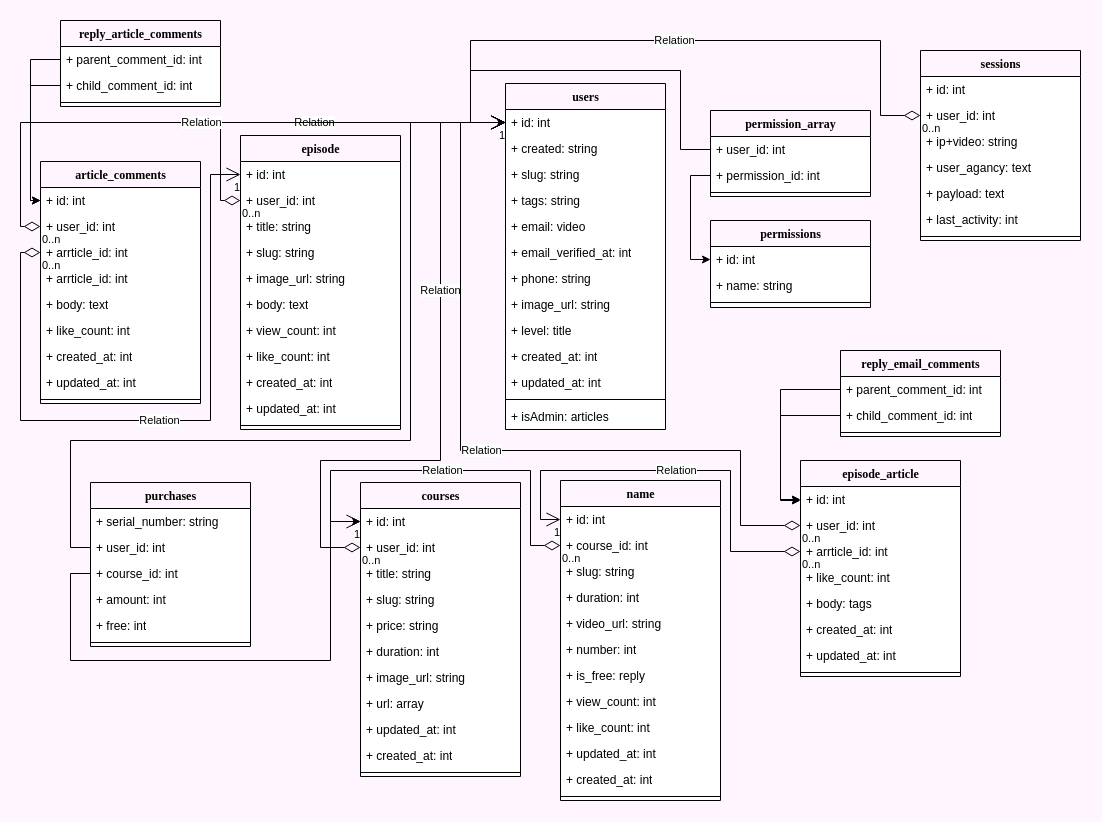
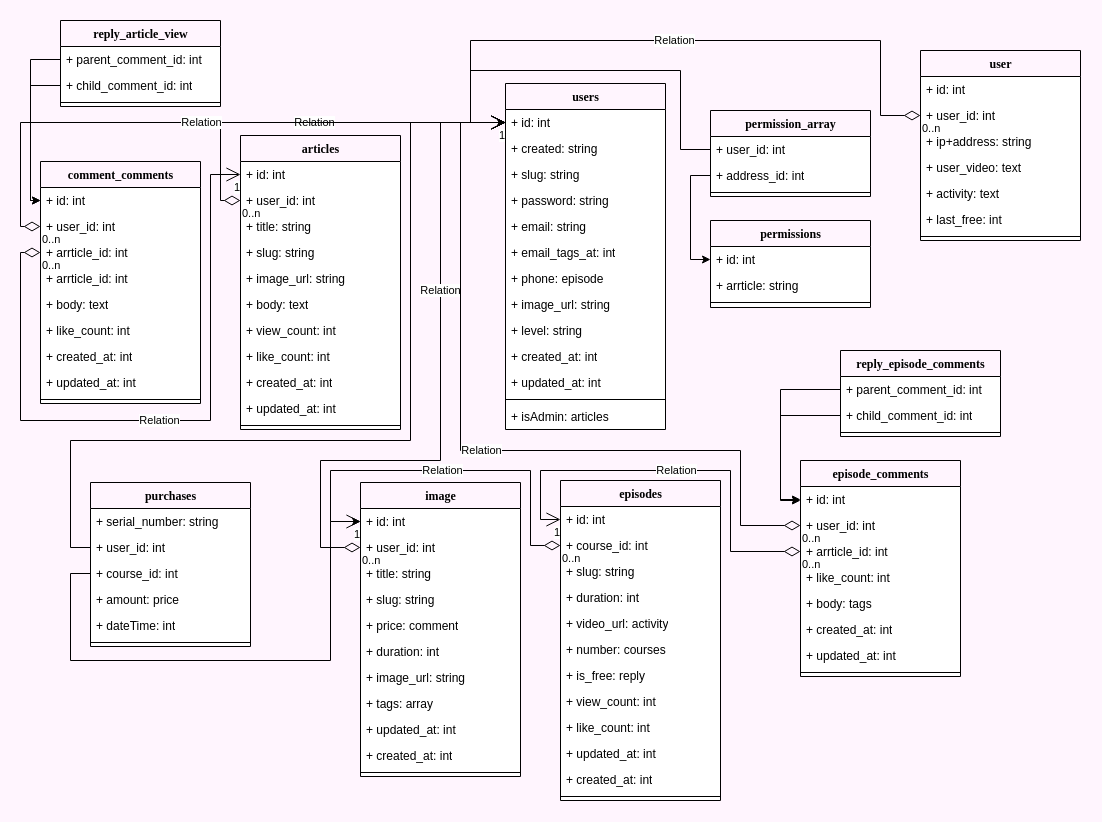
- <mxCell id="129" value="reply_article_comments" style="swimlane;html=1;fontStyle=1;align=center;verticalAlign=top;childLayout=stackLayout;horizontal=1;startSize=26;horizontalStack=0;resizeParent=1;resizeLast=0;collapsible=1;marginBottom=0;swimlaneFillColor=#ffffff;rounded=0;shadow=0;comic=0;labelBackgroundColor=none;strokeWidth=1;fillColor=none;fontFamily=Verdana;fontSize=12" vertex="1" parent="1"><mxGeometry x="60" y="20" width="160" height="86" as="geometry" /></mxCell>
+ <mxCell id="129" value="reply_article_view" style="swimlane;html=1;fontStyle=1;align=center;verticalAlign=top;childLayout=stackLayout;horizontal=1;startSize=26;horizontalStack=0;resizeParent=1;resizeLast=0;collapsible=1;marginBottom=0;swimlaneFillColor=#ffffff;rounded=0;shadow=0;comic=0;labelBackgroundColor=none;strokeWidth=1;fillColor=none;fontFamily=Verdana;fontSize=12" vertex="1" parent="1"><mxGeometry x="60" y="20" width="160" height="86" as="geometry" /></mxCell>
- <mxCell id="64" value="sessions" style="swimlane;html=1;fontStyle=1;align=center;verticalAlign=top;childLayout=stackLayout;horizontal=1;startSize=26;horizontalStack=0;resizeParent=1;resizeLast=0;collapsible=1;marginBottom=0;swimlaneFillColor=#ffffff;rounded=0;shadow=0;comic=0;labelBackgroundColor=none;strokeWidth=1;fillColor=none;fontFamily=Verdana;fontSize=12" parent="1" vertex="1"><mxGeometry x="920" y="50" width="160" height="190" as="geometry" /></mxCell>
+ <mxCell id="64" value="user" style="swimlane;html=1;fontStyle=1;align=center;verticalAlign=top;childLayout=stackLayout;horizontal=1;startSize=26;horizontalStack=0;resizeParent=1;resizeLast=0;collapsible=1;marginBottom=0;swimlaneFillColor=#ffffff;rounded=0;shadow=0;comic=0;labelBackgroundColor=none;strokeWidth=1;fillColor=none;fontFamily=Verdana;fontSize=12" parent="1" vertex="1"><mxGeometry x="920" y="50" width="160" height="190" as="geometry" /></mxCell>
- <mxCell id="67" value="+ ip+video: string" style="text;html=1;strokeColor=none;fillColor=none;align=left;verticalAlign=top;spacingLeft=4;spacingRight=4;whiteSpace=wrap;overflow=hidden;rotatable=0;points=[[0,0.5],[1,0.5]];portConstraint=eastwest;" parent="64" vertex="1"><mxGeometry y="78" width="160" height="26" as="geometry" /></mxCell>
+ <mxCell id="67" value="+ ip+address: string" style="text;html=1;strokeColor=none;fillColor=none;align=left;verticalAlign=top;spacingLeft=4;spacingRight=4;whiteSpace=wrap;overflow=hidden;rotatable=0;points=[[0,0.5],[1,0.5]];portConstraint=eastwest;" parent="64" vertex="1"><mxGeometry y="78" width="160" height="26" as="geometry" /></mxCell>
- <mxCell id="2" value="episode" style="swimlane;html=1;fontStyle=1;align=center;verticalAlign=top;childLayout=stackLayout;horizontal=1;startSize=26;horizontalStack=0;resizeParent=1;resizeLast=0;collapsible=1;marginBottom=0;swimlaneFillColor=#ffffff;rounded=0;shadow=0;comic=0;labelBackgroundColor=none;strokeWidth=1;fillColor=none;fontFamily=Verdana;fontSize=12" parent="1" vertex="1"><mxGeometry x="240" y="135" width="160" height="294" as="geometry" /></mxCell>
+ <mxCell id="2" value="articles" style="swimlane;html=1;fontStyle=1;align=center;verticalAlign=top;childLayout=stackLayout;horizontal=1;startSize=26;horizontalStack=0;resizeParent=1;resizeLast=0;collapsible=1;marginBottom=0;swimlaneFillColor=#ffffff;rounded=0;shadow=0;comic=0;labelBackgroundColor=none;strokeWidth=1;fillColor=none;fontFamily=Verdana;fontSize=12" parent="1" vertex="1"><mxGeometry x="240" y="135" width="160" height="294" as="geometry" /></mxCell>
- <mxCell id="68" value="+ user_agancy: text" style="text;html=1;strokeColor=none;fillColor=none;align=left;verticalAlign=top;spacingLeft=4;spacingRight=4;whiteSpace=wrap;overflow=hidden;rotatable=0;points=[[0,0.5],[1,0.5]];portConstraint=eastwest;" parent="64" vertex="1"><mxGeometry y="104" width="160" height="26" as="geometry" /></mxCell>
+ <mxCell id="68" value="+ user_video: text" style="text;html=1;strokeColor=none;fillColor=none;align=left;verticalAlign=top;spacingLeft=4;spacingRight=4;whiteSpace=wrap;overflow=hidden;rotatable=0;points=[[0,0.5],[1,0.5]];portConstraint=eastwest;" parent="64" vertex="1"><mxGeometry y="104" width="160" height="26" as="geometry" /></mxCell>
- <mxCell id="79" value="article_comments" style="swimlane;html=1;fontStyle=1;align=center;verticalAlign=top;childLayout=stackLayout;horizontal=1;startSize=26;horizontalStack=0;resizeParent=1;resizeLast=0;collapsible=1;marginBottom=0;swimlaneFillColor=#ffffff;rounded=0;shadow=0;comic=0;labelBackgroundColor=none;strokeWidth=1;fillColor=none;fontFamily=Verdana;fontSize=12" parent="1" vertex="1"><mxGeometry x="40" y="161" width="160" height="242" as="geometry" /></mxCell>
+ <mxCell id="79" value="comment_comments" style="swimlane;html=1;fontStyle=1;align=center;verticalAlign=top;childLayout=stackLayout;horizontal=1;startSize=26;horizontalStack=0;resizeParent=1;resizeLast=0;collapsible=1;marginBottom=0;swimlaneFillColor=#ffffff;rounded=0;shadow=0;comic=0;labelBackgroundColor=none;strokeWidth=1;fillColor=none;fontFamily=Verdana;fontSize=12" parent="1" vertex="1"><mxGeometry x="40" y="161" width="160" height="242" as="geometry" /></mxCell>
- <mxCell id="74" value="+ permission_id: int" style="text;html=1;strokeColor=none;fillColor=none;align=left;verticalAlign=top;spacingLeft=4;spacingRight=4;whiteSpace=wrap;overflow=hidden;rotatable=0;points=[[0,0.5],[1,0.5]];portConstraint=eastwest;" parent="72" vertex="1"><mxGeometry y="52" width="160" height="26" as="geometry" /></mxCell>
+ <mxCell id="74" value="+ address_id: int" style="text;html=1;strokeColor=none;fillColor=none;align=left;verticalAlign=top;spacingLeft=4;spacingRight=4;whiteSpace=wrap;overflow=hidden;rotatable=0;points=[[0,0.5],[1,0.5]];portConstraint=eastwest;" parent="72" vertex="1"><mxGeometry y="52" width="160" height="26" as="geometry" /></mxCell>
- <mxCell id="69" value="+ payload: text" style="text;html=1;strokeColor=none;fillColor=none;align=left;verticalAlign=top;spacingLeft=4;spacingRight=4;whiteSpace=wrap;overflow=hidden;rotatable=0;points=[[0,0.5],[1,0.5]];portConstraint=eastwest;" parent="64" vertex="1"><mxGeometry y="130" width="160" height="26" as="geometry" /></mxCell>
+ <mxCell id="69" value="+ activity: text" style="text;html=1;strokeColor=none;fillColor=none;align=left;verticalAlign=top;spacingLeft=4;spacingRight=4;whiteSpace=wrap;overflow=hidden;rotatable=0;points=[[0,0.5],[1,0.5]];portConstraint=eastwest;" parent="64" vertex="1"><mxGeometry y="130" width="160" height="26" as="geometry" /></mxCell>
- <mxCell id="18" value="+ tags: string" style="text;html=1;strokeColor=none;fillColor=none;align=left;verticalAlign=top;spacingLeft=4;spacingRight=4;whiteSpace=wrap;overflow=hidden;rotatable=0;points=[[0,0.5],[1,0.5]];portConstraint=eastwest;" parent="14" vertex="1"><mxGeometry y="104" width="160" height="26" as="geometry" /></mxCell>
+ <mxCell id="18" value="+ password: string" style="text;html=1;strokeColor=none;fillColor=none;align=left;verticalAlign=top;spacingLeft=4;spacingRight=4;whiteSpace=wrap;overflow=hidden;rotatable=0;points=[[0,0.5],[1,0.5]];portConstraint=eastwest;" parent="14" vertex="1"><mxGeometry y="104" width="160" height="26" as="geometry" /></mxCell>
- <mxCell id="70" value="+ last_activity&lt;span style=&quot;background-color: initial;&quot;&gt;: int&lt;/span&gt;" style="text;html=1;strokeColor=none;fillColor=none;align=left;verticalAlign=top;spacingLeft=4;spacingRight=4;whiteSpace=wrap;overflow=hidden;rotatable=0;points=[[0,0.5],[1,0.5]];portConstraint=eastwest;" parent="64" vertex="1"><mxGeometry y="156" width="160" height="26" as="geometry" /></mxCell>
+ <mxCell id="70" value="+ last_free&lt;span style=&quot;background-color: initial;&quot;&gt;: int&lt;/span&gt;" style="text;html=1;strokeColor=none;fillColor=none;align=left;verticalAlign=top;spacingLeft=4;spacingRight=4;whiteSpace=wrap;overflow=hidden;rotatable=0;points=[[0,0.5],[1,0.5]];portConstraint=eastwest;" parent="64" vertex="1"><mxGeometry y="156" width="160" height="26" as="geometry" /></mxCell>
- <mxCell id="19" value="+ email: video" style="text;html=1;strokeColor=none;fillColor=none;align=left;verticalAlign=top;spacingLeft=4;spacingRight=4;whiteSpace=wrap;overflow=hidden;rotatable=0;points=[[0,0.5],[1,0.5]];portConstraint=eastwest;" parent="14" vertex="1"><mxGeometry y="130" width="160" height="26" as="geometry" /></mxCell>
+ <mxCell id="19" value="+ email: string" style="text;html=1;strokeColor=none;fillColor=none;align=left;verticalAlign=top;spacingLeft=4;spacingRight=4;whiteSpace=wrap;overflow=hidden;rotatable=0;points=[[0,0.5],[1,0.5]];portConstraint=eastwest;" parent="14" vertex="1"><mxGeometry y="130" width="160" height="26" as="geometry" /></mxCell>
- <mxCell id="20" value="+ email_verified_at: int" style="text;html=1;strokeColor=none;fillColor=none;align=left;verticalAlign=top;spacingLeft=4;spacingRight=4;whiteSpace=wrap;overflow=hidden;rotatable=0;points=[[0,0.5],[1,0.5]];portConstraint=eastwest;" parent="14" vertex="1"><mxGeometry y="156" width="160" height="26" as="geometry" /></mxCell>
+ <mxCell id="20" value="+ email_tags_at: int" style="text;html=1;strokeColor=none;fillColor=none;align=left;verticalAlign=top;spacingLeft=4;spacingRight=4;whiteSpace=wrap;overflow=hidden;rotatable=0;points=[[0,0.5],[1,0.5]];portConstraint=eastwest;" parent="14" vertex="1"><mxGeometry y="156" width="160" height="26" as="geometry" /></mxCell>
- <mxCell id="21" value="+ phone: string" style="text;html=1;strokeColor=none;fillColor=none;align=left;verticalAlign=top;spacingLeft=4;spacingRight=4;whiteSpace=wrap;overflow=hidden;rotatable=0;points=[[0,0.5],[1,0.5]];portConstraint=eastwest;" parent="14" vertex="1"><mxGeometry y="182" width="160" height="26" as="geometry" /></mxCell>
+ <mxCell id="21" value="+ phone: episode" style="text;html=1;strokeColor=none;fillColor=none;align=left;verticalAlign=top;spacingLeft=4;spacingRight=4;whiteSpace=wrap;overflow=hidden;rotatable=0;points=[[0,0.5],[1,0.5]];portConstraint=eastwest;" parent="14" vertex="1"><mxGeometry y="182" width="160" height="26" as="geometry" /></mxCell>
- <mxCell id="30" value="+ name: string" style="text;html=1;strokeColor=none;fillColor=none;align=left;verticalAlign=top;spacingLeft=4;spacingRight=4;whiteSpace=wrap;overflow=hidden;rotatable=0;points=[[0,0.5],[1,0.5]];portConstraint=eastwest;" parent="28" vertex="1"><mxGeometry y="52" width="160" height="26" as="geometry" /></mxCell>
+ <mxCell id="30" value="+ arrticle: string" style="text;html=1;strokeColor=none;fillColor=none;align=left;verticalAlign=top;spacingLeft=4;spacingRight=4;whiteSpace=wrap;overflow=hidden;rotatable=0;points=[[0,0.5],[1,0.5]];portConstraint=eastwest;" parent="28" vertex="1"><mxGeometry y="52" width="160" height="26" as="geometry" /></mxCell>
- <mxCell id="23" value="+ level: title" style="text;html=1;strokeColor=none;fillColor=none;align=left;verticalAlign=top;spacingLeft=4;spacingRight=4;whiteSpace=wrap;overflow=hidden;rotatable=0;points=[[0,0.5],[1,0.5]];portConstraint=eastwest;" parent="14" vertex="1"><mxGeometry y="234" width="160" height="26" as="geometry" /></mxCell>
+ <mxCell id="23" value="+ level: string" style="text;html=1;strokeColor=none;fillColor=none;align=left;verticalAlign=top;spacingLeft=4;spacingRight=4;whiteSpace=wrap;overflow=hidden;rotatable=0;points=[[0,0.5],[1,0.5]];portConstraint=eastwest;" parent="14" vertex="1"><mxGeometry y="234" width="160" height="26" as="geometry" /></mxCell>
- <mxCell id="123" value="reply_email_comments" style="swimlane;html=1;fontStyle=1;align=center;verticalAlign=top;childLayout=stackLayout;horizontal=1;startSize=26;horizontalStack=0;resizeParent=1;resizeLast=0;collapsible=1;marginBottom=0;swimlaneFillColor=#ffffff;rounded=0;shadow=0;comic=0;labelBackgroundColor=none;strokeWidth=1;fillColor=none;fontFamily=Verdana;fontSize=12" vertex="1" parent="1"><mxGeometry x="840" y="350" width="160" height="86" as="geometry" /></mxCell>
+ <mxCell id="123" value="reply_episode_comments" style="swimlane;html=1;fontStyle=1;align=center;verticalAlign=top;childLayout=stackLayout;horizontal=1;startSize=26;horizontalStack=0;resizeParent=1;resizeLast=0;collapsible=1;marginBottom=0;swimlaneFillColor=#ffffff;rounded=0;shadow=0;comic=0;labelBackgroundColor=none;strokeWidth=1;fillColor=none;fontFamily=Verdana;fontSize=12" vertex="1" parent="1"><mxGeometry x="840" y="350" width="160" height="86" as="geometry" /></mxCell>
- <mxCell id="101" value="episode_article" style="swimlane;html=1;fontStyle=1;align=center;verticalAlign=top;childLayout=stackLayout;horizontal=1;startSize=26;horizontalStack=0;resizeParent=1;resizeLast=0;collapsible=1;marginBottom=0;swimlaneFillColor=#ffffff;rounded=0;shadow=0;comic=0;labelBackgroundColor=none;strokeWidth=1;fillColor=none;fontFamily=Verdana;fontSize=12" parent="1" vertex="1"><mxGeometry x="800" y="460" width="160" height="216" as="geometry" /></mxCell>
+ <mxCell id="101" value="episode_comments" style="swimlane;html=1;fontStyle=1;align=center;verticalAlign=top;childLayout=stackLayout;horizontal=1;startSize=26;horizontalStack=0;resizeParent=1;resizeLast=0;collapsible=1;marginBottom=0;swimlaneFillColor=#ffffff;rounded=0;shadow=0;comic=0;labelBackgroundColor=none;strokeWidth=1;fillColor=none;fontFamily=Verdana;fontSize=12" parent="1" vertex="1"><mxGeometry x="800" y="460" width="160" height="216" as="geometry" /></mxCell>
- <mxCell id="51" value="name" style="swimlane;html=1;fontStyle=1;align=center;verticalAlign=top;childLayout=stackLayout;horizontal=1;startSize=26;horizontalStack=0;resizeParent=1;resizeLast=0;collapsible=1;marginBottom=0;swimlaneFillColor=#ffffff;rounded=0;shadow=0;comic=0;labelBackgroundColor=none;strokeWidth=1;fillColor=none;fontFamily=Verdana;fontSize=12" parent="1" vertex="1"><mxGeometry x="560" y="480" width="160" height="320" as="geometry" /></mxCell>
+ <mxCell id="51" value="episodes" style="swimlane;html=1;fontStyle=1;align=center;verticalAlign=top;childLayout=stackLayout;horizontal=1;startSize=26;horizontalStack=0;resizeParent=1;resizeLast=0;collapsible=1;marginBottom=0;swimlaneFillColor=#ffffff;rounded=0;shadow=0;comic=0;labelBackgroundColor=none;strokeWidth=1;fillColor=none;fontFamily=Verdana;fontSize=12" parent="1" vertex="1"><mxGeometry x="560" y="480" width="160" height="320" as="geometry" /></mxCell>
- <mxCell id="39" value="courses" style="swimlane;html=1;fontStyle=1;align=center;verticalAlign=top;childLayout=stackLayout;horizontal=1;startSize=26;horizontalStack=0;resizeParent=1;resizeLast=0;collapsible=1;marginBottom=0;swimlaneFillColor=#ffffff;rounded=0;shadow=0;comic=0;labelBackgroundColor=none;strokeWidth=1;fillColor=none;fontFamily=Verdana;fontSize=12" parent="1" vertex="1"><mxGeometry x="360" y="482" width="160" height="294" as="geometry" /></mxCell>
+ <mxCell id="39" value="image" style="swimlane;html=1;fontStyle=1;align=center;verticalAlign=top;childLayout=stackLayout;horizontal=1;startSize=26;horizontalStack=0;resizeParent=1;resizeLast=0;collapsible=1;marginBottom=0;swimlaneFillColor=#ffffff;rounded=0;shadow=0;comic=0;labelBackgroundColor=none;strokeWidth=1;fillColor=none;fontFamily=Verdana;fontSize=12" parent="1" vertex="1"><mxGeometry x="360" y="482" width="160" height="294" as="geometry" /></mxCell>
- <mxCell id="36" value="+ amount: int" style="text;html=1;strokeColor=none;fillColor=none;align=left;verticalAlign=top;spacingLeft=4;spacingRight=4;whiteSpace=wrap;overflow=hidden;rotatable=0;points=[[0,0.5],[1,0.5]];portConstraint=eastwest;" vertex="1" parent="32"><mxGeometry y="104" width="160" height="26" as="geometry" /></mxCell>
+ <mxCell id="36" value="+ amount: price" style="text;html=1;strokeColor=none;fillColor=none;align=left;verticalAlign=top;spacingLeft=4;spacingRight=4;whiteSpace=wrap;overflow=hidden;rotatable=0;points=[[0,0.5],[1,0.5]];portConstraint=eastwest;" vertex="1" parent="32"><mxGeometry y="104" width="160" height="26" as="geometry" /></mxCell>
- <mxCell id="56" value="+ video_url: string" style="text;html=1;strokeColor=none;fillColor=none;align=left;verticalAlign=top;spacingLeft=4;spacingRight=4;whiteSpace=wrap;overflow=hidden;rotatable=0;points=[[0,0.5],[1,0.5]];portConstraint=eastwest;" parent="51" vertex="1"><mxGeometry y="130" width="160" height="26" as="geometry" /></mxCell>
+ <mxCell id="56" value="+ video_url: activity" style="text;html=1;strokeColor=none;fillColor=none;align=left;verticalAlign=top;spacingLeft=4;spacingRight=4;whiteSpace=wrap;overflow=hidden;rotatable=0;points=[[0,0.5],[1,0.5]];portConstraint=eastwest;" parent="51" vertex="1"><mxGeometry y="130" width="160" height="26" as="geometry" /></mxCell>
- <mxCell id="37" value="+ free: int" style="text;html=1;strokeColor=none;fillColor=none;align=left;verticalAlign=top;spacingLeft=4;spacingRight=4;whiteSpace=wrap;overflow=hidden;rotatable=0;points=[[0,0.5],[1,0.5]];portConstraint=eastwest;" parent="32" vertex="1"><mxGeometry y="130" width="160" height="26" as="geometry" /></mxCell>
+ <mxCell id="37" value="+ dateTime: int" style="text;html=1;strokeColor=none;fillColor=none;align=left;verticalAlign=top;spacingLeft=4;spacingRight=4;whiteSpace=wrap;overflow=hidden;rotatable=0;points=[[0,0.5],[1,0.5]];portConstraint=eastwest;" parent="32" vertex="1"><mxGeometry y="130" width="160" height="26" as="geometry" /></mxCell>
- <mxCell id="44" value="+ price: string" style="text;html=1;strokeColor=none;fillColor=none;align=left;verticalAlign=top;spacingLeft=4;spacingRight=4;whiteSpace=wrap;overflow=hidden;rotatable=0;points=[[0,0.5],[1,0.5]];portConstraint=eastwest;" parent="39" vertex="1"><mxGeometry y="130" width="160" height="26" as="geometry" /></mxCell>
+ <mxCell id="44" value="+ price: comment" style="text;html=1;strokeColor=none;fillColor=none;align=left;verticalAlign=top;spacingLeft=4;spacingRight=4;whiteSpace=wrap;overflow=hidden;rotatable=0;points=[[0,0.5],[1,0.5]];portConstraint=eastwest;" parent="39" vertex="1"><mxGeometry y="130" width="160" height="26" as="geometry" /></mxCell>
- <mxCell id="57" value="+ number: int" style="text;html=1;strokeColor=none;fillColor=none;align=left;verticalAlign=top;spacingLeft=4;spacingRight=4;whiteSpace=wrap;overflow=hidden;rotatable=0;points=[[0,0.5],[1,0.5]];portConstraint=eastwest;" vertex="1" parent="51"><mxGeometry y="156" width="160" height="26" as="geometry" /></mxCell>
+ <mxCell id="57" value="+ number: courses" style="text;html=1;strokeColor=none;fillColor=none;align=left;verticalAlign=top;spacingLeft=4;spacingRight=4;whiteSpace=wrap;overflow=hidden;rotatable=0;points=[[0,0.5],[1,0.5]];portConstraint=eastwest;" vertex="1" parent="51"><mxGeometry y="156" width="160" height="26" as="geometry" /></mxCell>
- <mxCell id="47" value="+ url: array" style="text;html=1;strokeColor=none;fillColor=none;align=left;verticalAlign=top;spacingLeft=4;spacingRight=4;whiteSpace=wrap;overflow=hidden;rotatable=0;points=[[0,0.5],[1,0.5]];portConstraint=eastwest;" parent="39" vertex="1"><mxGeometry y="208" width="160" height="26" as="geometry" /></mxCell>
+ <mxCell id="47" value="+ tags: array" style="text;html=1;strokeColor=none;fillColor=none;align=left;verticalAlign=top;spacingLeft=4;spacingRight=4;whiteSpace=wrap;overflow=hidden;rotatable=0;points=[[0,0.5],[1,0.5]];portConstraint=eastwest;" parent="39" vertex="1"><mxGeometry y="208" width="160" height="26" as="geometry" /></mxCell>
